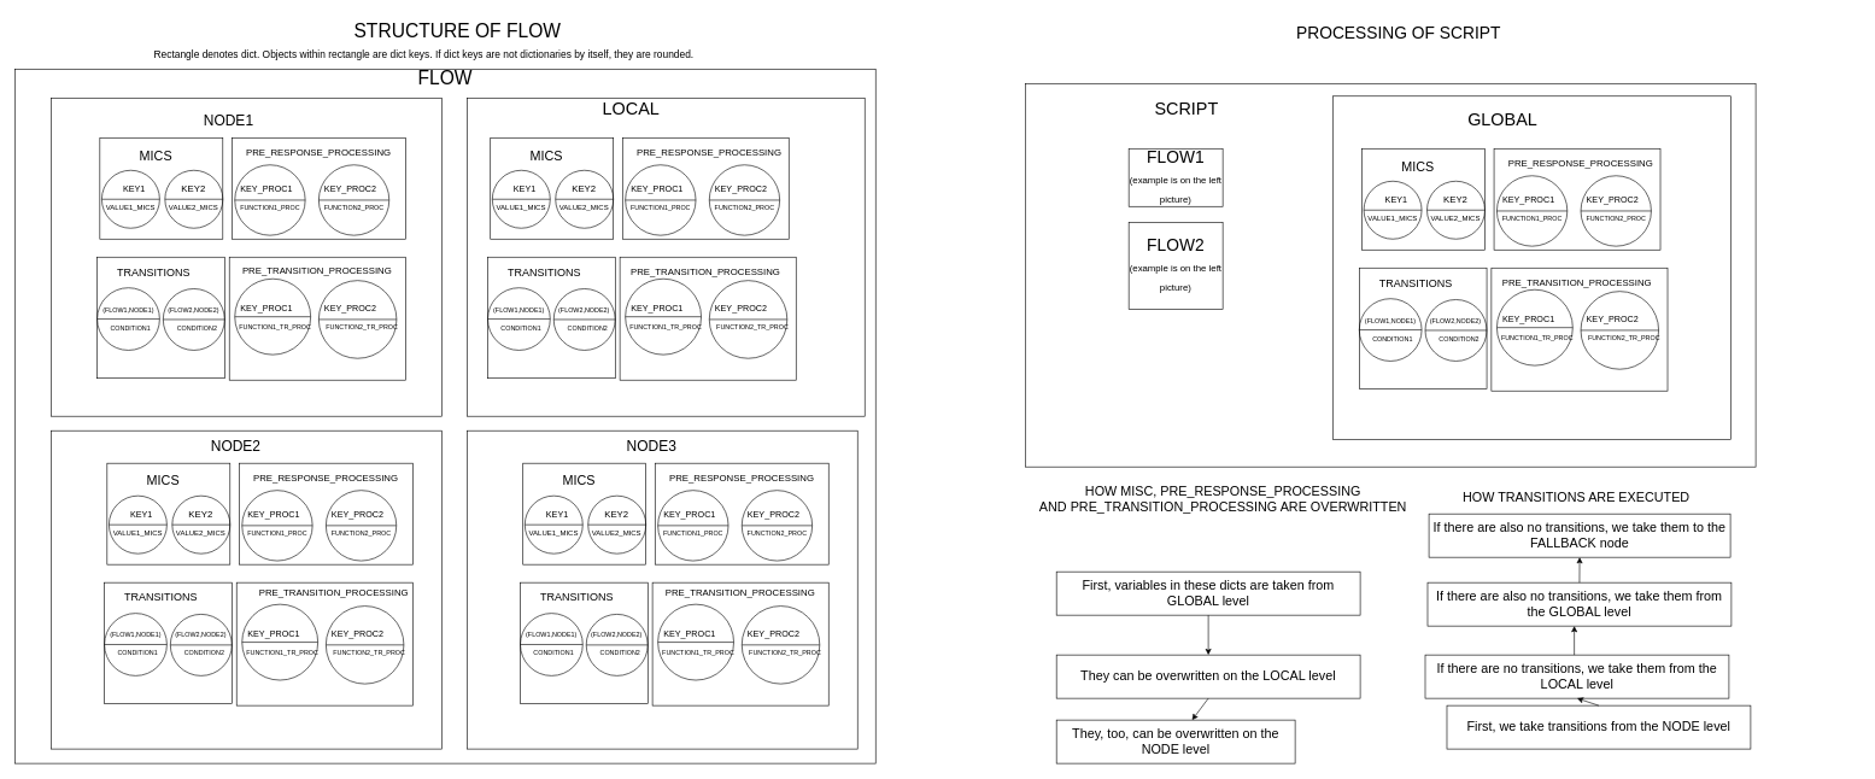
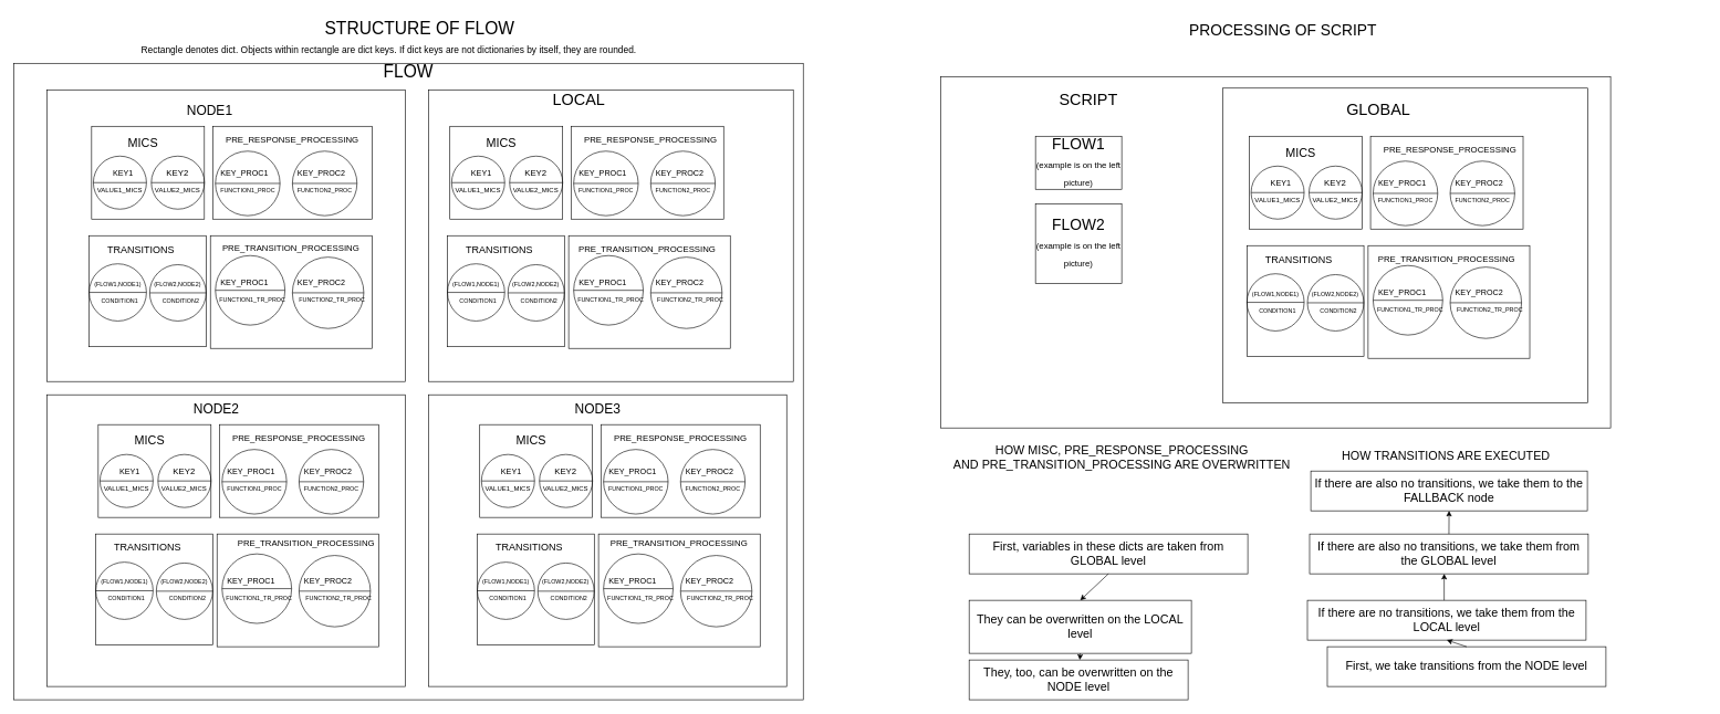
- <mxCell id="220" value="First, variables in these dicts are taken from GLOBAL level" style="rounded=0;whiteSpace=wrap;html=1;fontSize=18;fillColor=none;" vertex="1" parent="1"><mxGeometry x="1460" y="790" width="420" height="60" as="geometry" /></mxCell>
+ <mxCell id="220" value="First, variables in these dicts are taken from GLOBAL level" style="rounded=0;whiteSpace=wrap;html=1;fontSize=18;fillColor=none;" vertex="1" parent="1"><mxGeometry x="1460" y="805" width="420" height="60" as="geometry" /></mxCell>
- <mxCell id="221" value="They can be overwritten on the LOCAL level" style="rounded=0;whiteSpace=wrap;html=1;fontSize=18;fillColor=none;" vertex="1" parent="1"><mxGeometry x="1460" y="905" width="420" height="60" as="geometry" /></mxCell>
+ <mxCell id="221" value="They can be overwritten on the LOCAL level" style="rounded=0;whiteSpace=wrap;html=1;fontSize=18;fillColor=none;" vertex="1" parent="1"><mxGeometry x="1460" y="905" width="335" height="80" as="geometry" /></mxCell>
